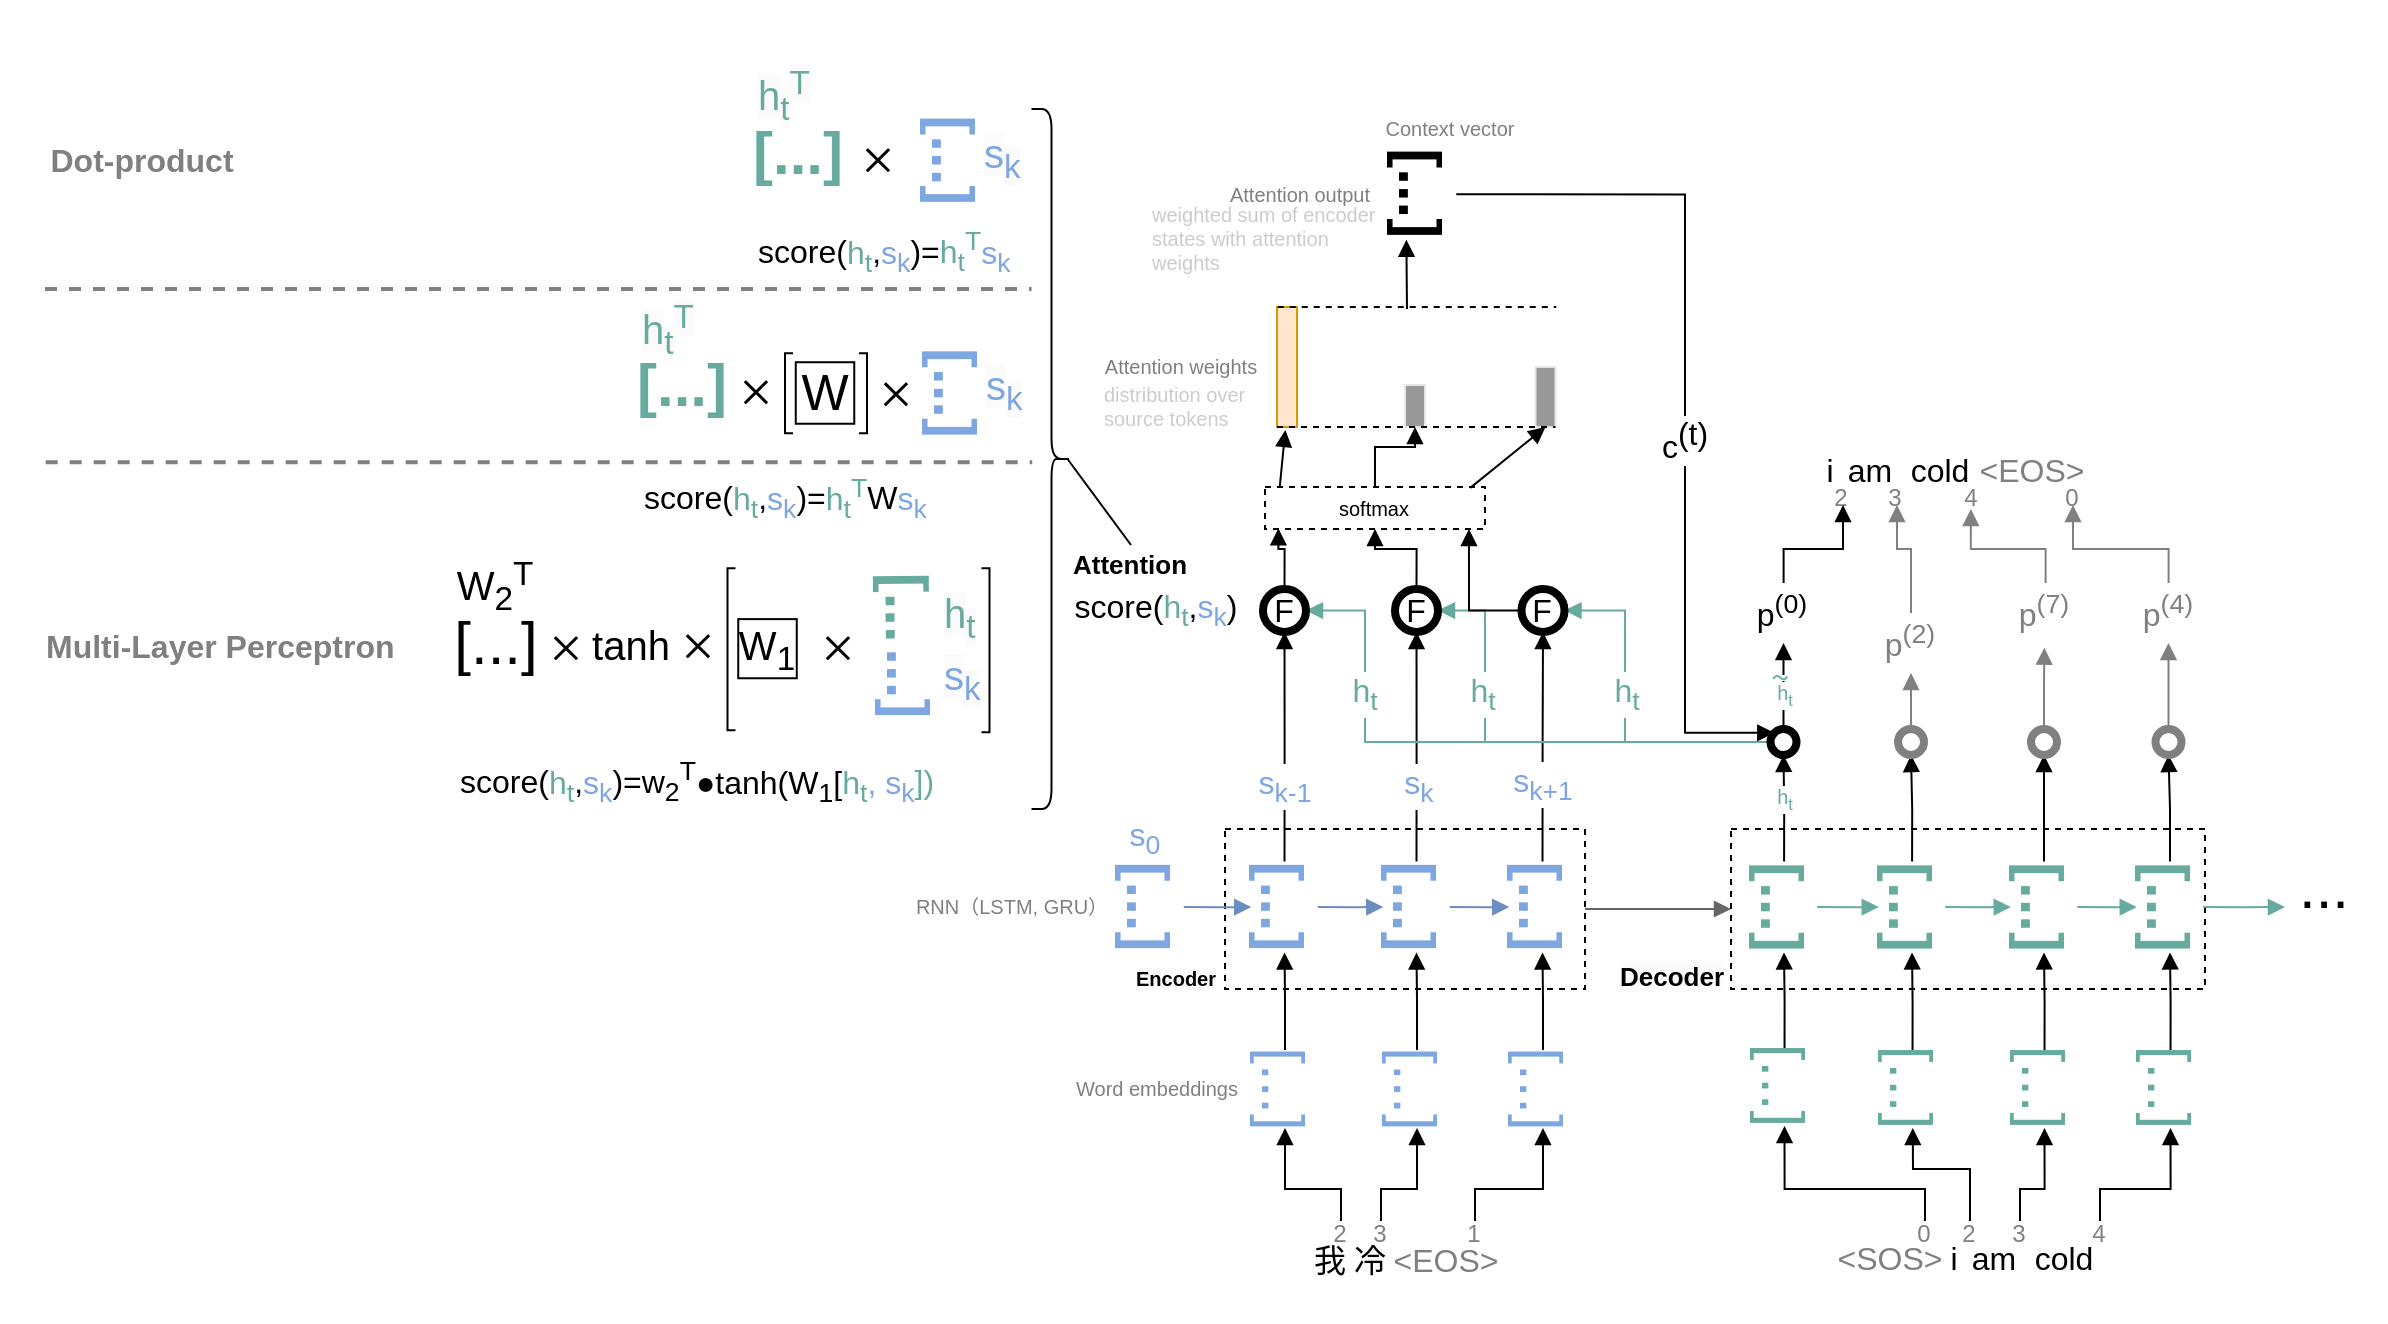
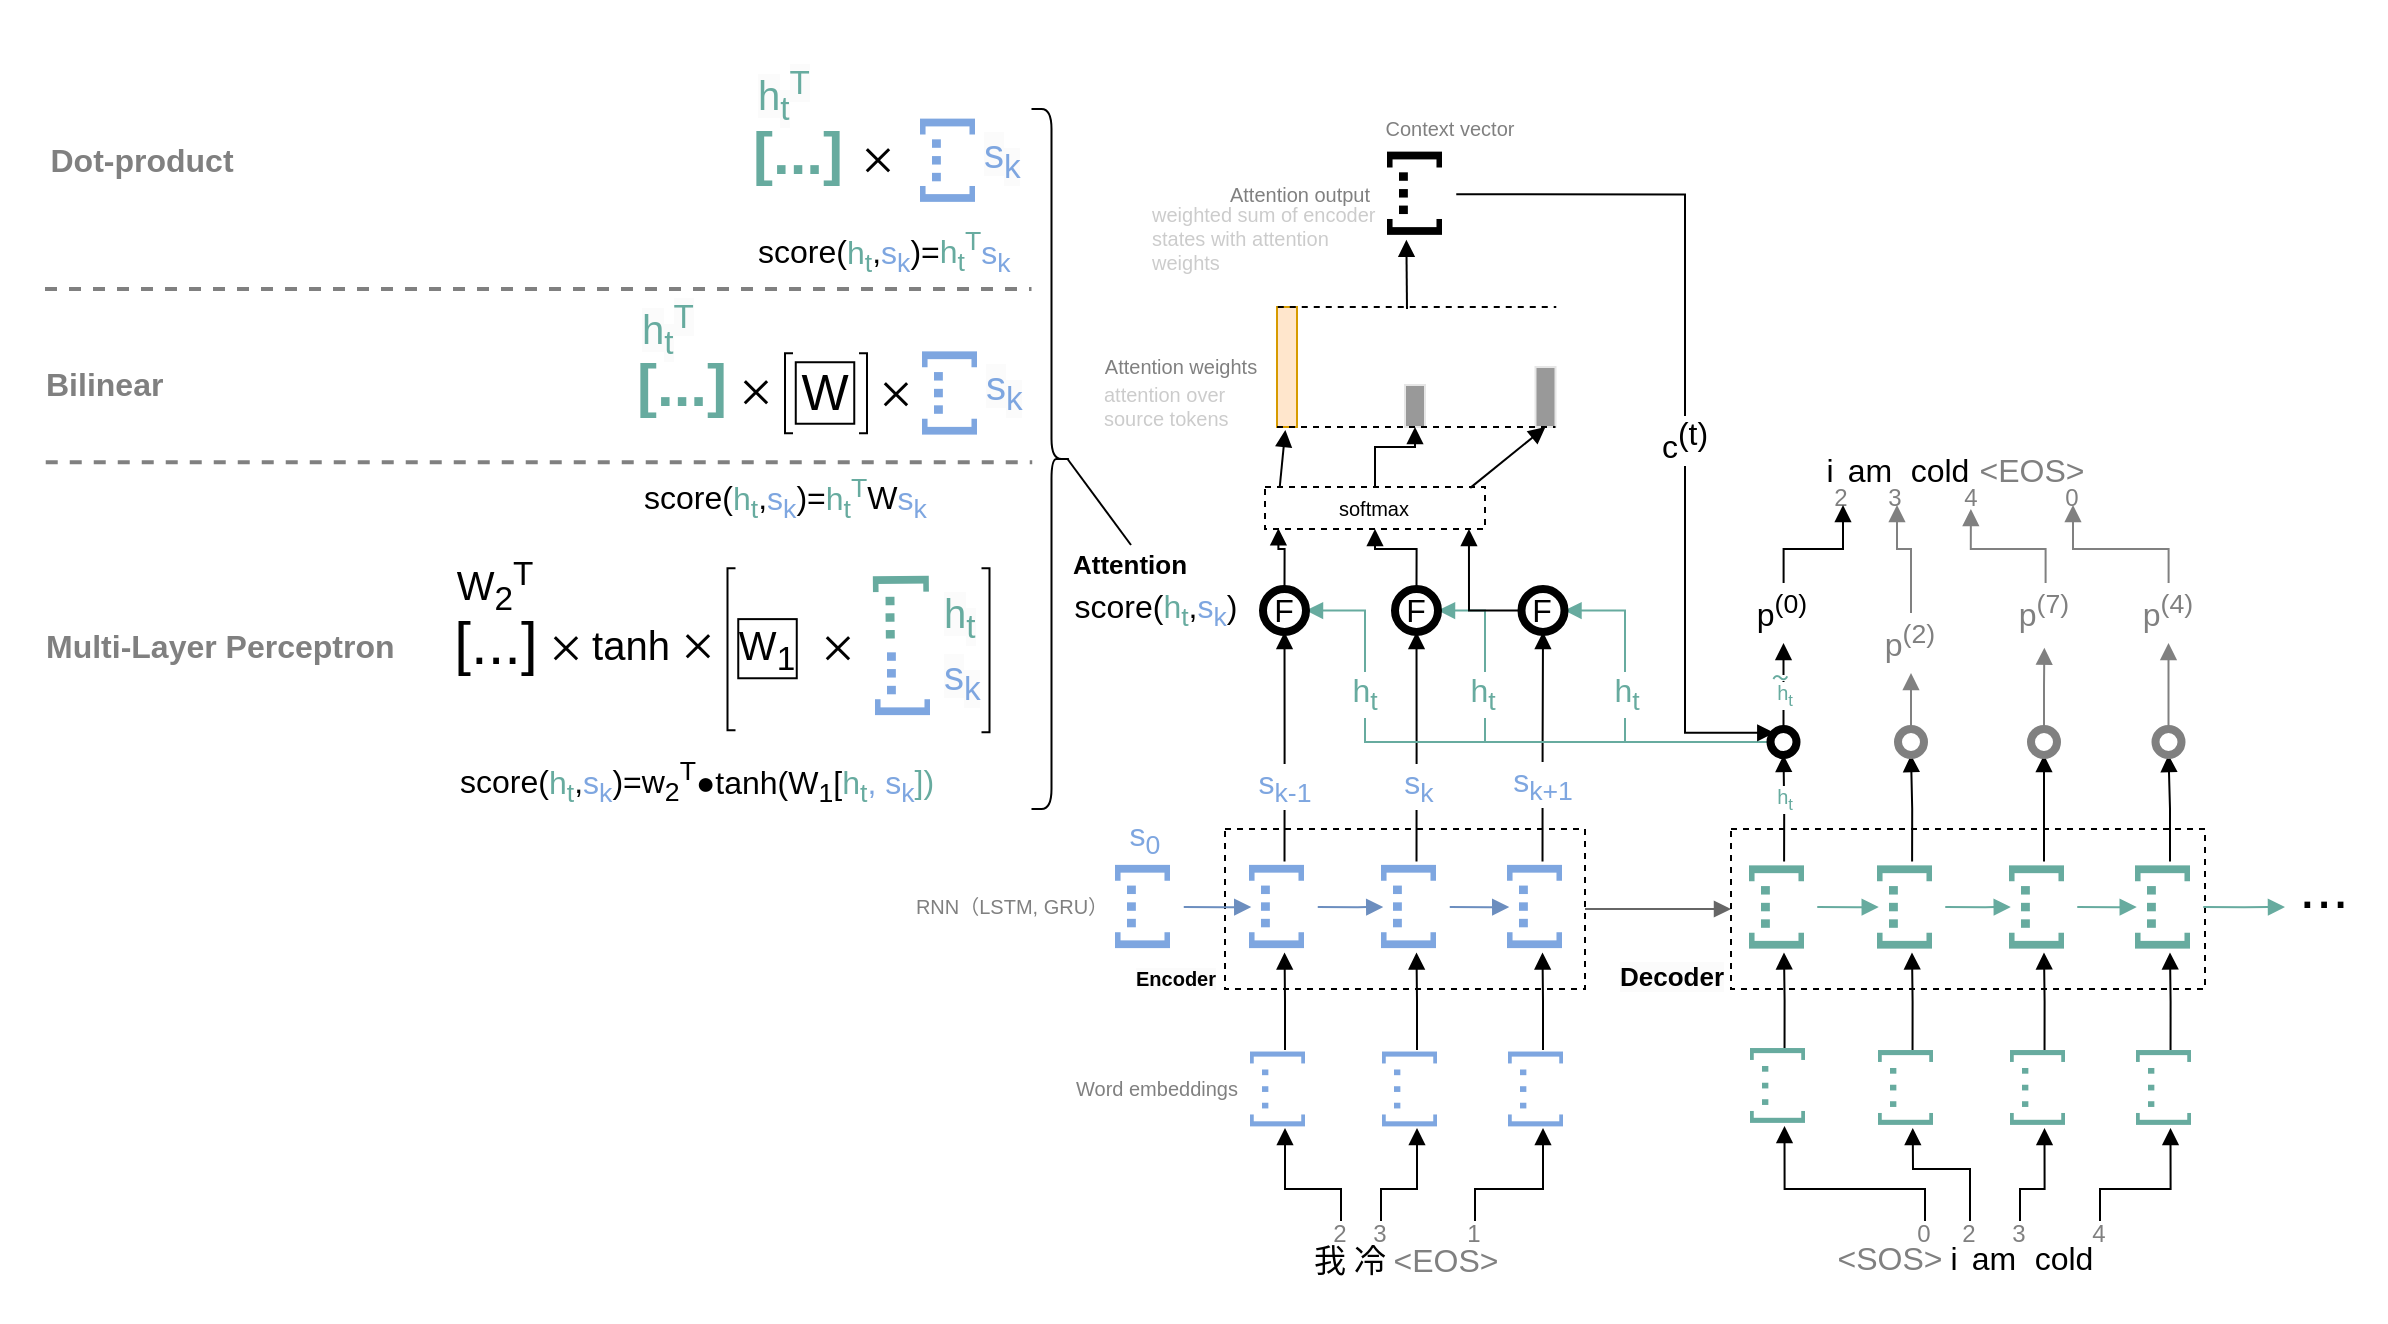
+ <mxCell id="130" value="&lt;font style=&quot;font-size: 16px;&quot;&gt;Bilinear&lt;/font&gt;" style="text;html=1;strokeColor=none;fillColor=none;align=left;verticalAlign=middle;whiteSpace=wrap;rounded=0;strokeWidth=1;fontSize=11;fontColor=#808080;fontStyle=1" parent="1" vertex="1"><mxGeometry x="20.75" y="181.24" width="70" height="21" as="geometry" /></mxCell>
- <mxCell id="164" value="&lt;font color=&quot;#cccccc&quot; style=&quot;font-size: 10px;&quot;&gt;distribution over source tokens&lt;/font&gt;" style="text;html=1;strokeColor=none;fillColor=none;align=left;verticalAlign=middle;whiteSpace=wrap;rounded=0;fontSize=10;" vertex="1" parent="1"><mxGeometry x="550" y="190.5" width="87" height="24" as="geometry" /></mxCell>
+ <mxCell id="164" value="&lt;font color=&quot;#cccccc&quot; style=&quot;font-size: 10px;&quot;&gt;attention over source tokens&lt;/font&gt;" style="text;html=1;strokeColor=none;fillColor=none;align=left;verticalAlign=middle;whiteSpace=wrap;rounded=0;fontSize=10;" vertex="1" parent="1"><mxGeometry x="550" y="190.5" width="87" height="24" as="geometry" /></mxCell>
